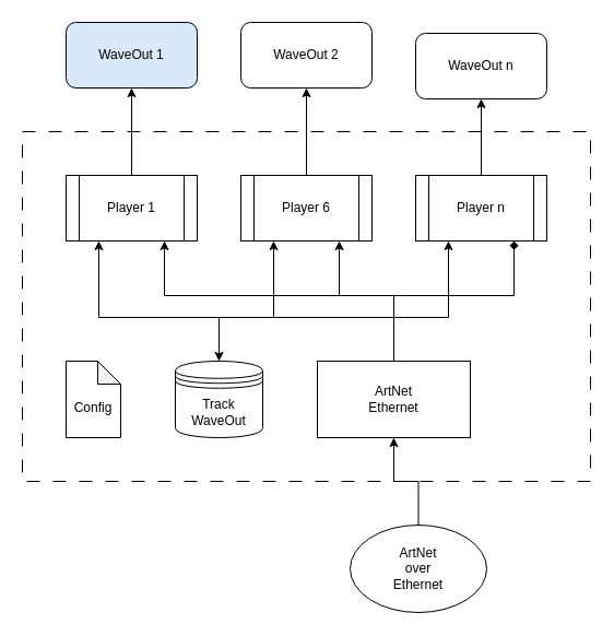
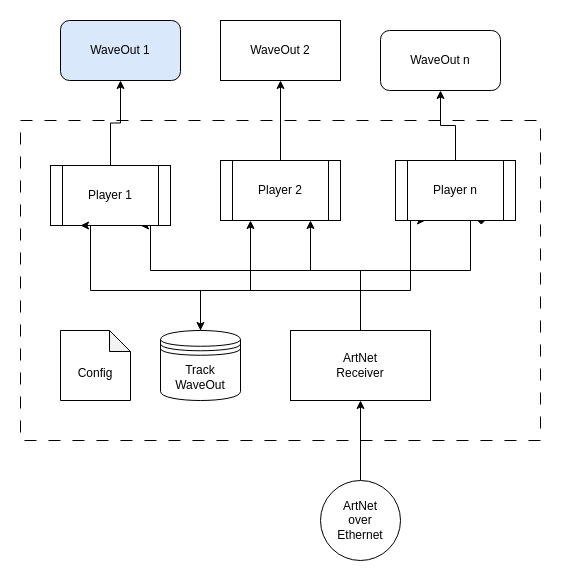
- <mxCell id="19" value="WaveOut 2" style="rounded=1;whiteSpace=wrap;html=1;" vertex="1" parent="1"><mxGeometry x="220" y="20" width="120" height="60" as="geometry" /></mxCell>
+ <mxCell id="19" value="WaveOut 2" style="whiteSpace=wrap;html=1;rounded=0;" vertex="1" parent="1"><mxGeometry x="220" y="20" width="120" height="60" as="geometry" /></mxCell>
- <mxCell id="7" value="Player 1" style="shape=process;whiteSpace=wrap;html=1;backgroundOutline=1;" vertex="1" parent="1"><mxGeometry x="60" y="160" width="120" height="60" as="geometry" /></mxCell>
+ <mxCell id="7" value="Player 1" style="shape=process;whiteSpace=wrap;html=1;backgroundOutline=1;" vertex="1" parent="1"><mxGeometry x="50" y="165" width="120" height="60" as="geometry" /></mxCell>
- <mxCell id="13" value="Player 6" style="shape=process;whiteSpace=wrap;html=1;backgroundOutline=1;" vertex="1" parent="1"><mxGeometry x="220" y="160" width="120" height="60" as="geometry" /></mxCell>
+ <mxCell id="13" value="Player 2" style="shape=process;whiteSpace=wrap;html=1;backgroundOutline=1;" vertex="1" parent="1"><mxGeometry x="220" y="160" width="120" height="60" as="geometry" /></mxCell>
- <mxCell id="15" value="Player n" style="shape=process;whiteSpace=wrap;html=1;backgroundOutline=1;" vertex="1" parent="1"><mxGeometry x="380" y="160" width="120" height="60" as="geometry" /></mxCell>
+ <mxCell id="15" value="Player n" style="shape=process;whiteSpace=wrap;html=1;backgroundOutline=1;" vertex="1" parent="1"><mxGeometry x="395" y="160" width="120" height="60" as="geometry" /></mxCell>
- <mxCell id="22" value="&lt;div&gt;&lt;br&gt;&lt;/div&gt;&lt;div&gt;Config&lt;/div&gt;" style="shape=note;whiteSpace=wrap;html=1;backgroundOutline=1;darkOpacity=0.05;size=21;" vertex="1" parent="1"><mxGeometry x="60" y="330" width="50" height="70" as="geometry" /></mxCell>
+ <mxCell id="22" value="&lt;div&gt;&lt;br&gt;&lt;/div&gt;&lt;div&gt;Config&lt;/div&gt;" style="shape=note;whiteSpace=wrap;html=1;backgroundOutline=1;darkOpacity=0.05;size=21;" vertex="1" parent="1"><mxGeometry x="60" y="330" width="70" height="70" as="geometry" /></mxCell>
- <mxCell id="5" value="ArtNet&lt;div&gt;Ethernet&lt;/div&gt;" style="rounded=0;whiteSpace=wrap;html=1;" vertex="1" parent="1"><mxGeometry x="290" y="330" width="140" height="70" as="geometry" /></mxCell>
+ <mxCell id="5" value="ArtNet&lt;div&gt;Receiver&lt;/div&gt;" style="rounded=0;whiteSpace=wrap;html=1;" vertex="1" parent="1"><mxGeometry x="290" y="330" width="140" height="70" as="geometry" /></mxCell>
- <mxCell id="17" value="ArtNet&lt;div&gt;over&lt;/div&gt;&lt;div&gt;Ethernet&lt;/div&gt;" style="ellipse;whiteSpace=wrap;html=1;aspect=fixed;" vertex="1" parent="1"><mxGeometry x="320" y="480" width="125" height="80" as="geometry" /></mxCell>
+ <mxCell id="17" value="ArtNet&lt;div&gt;over&lt;/div&gt;&lt;div&gt;Ethernet&lt;/div&gt;" style="ellipse;whiteSpace=wrap;html=1;aspect=fixed;" vertex="1" parent="1"><mxGeometry x="320" y="480" width="80" height="80" as="geometry" /></mxCell>
